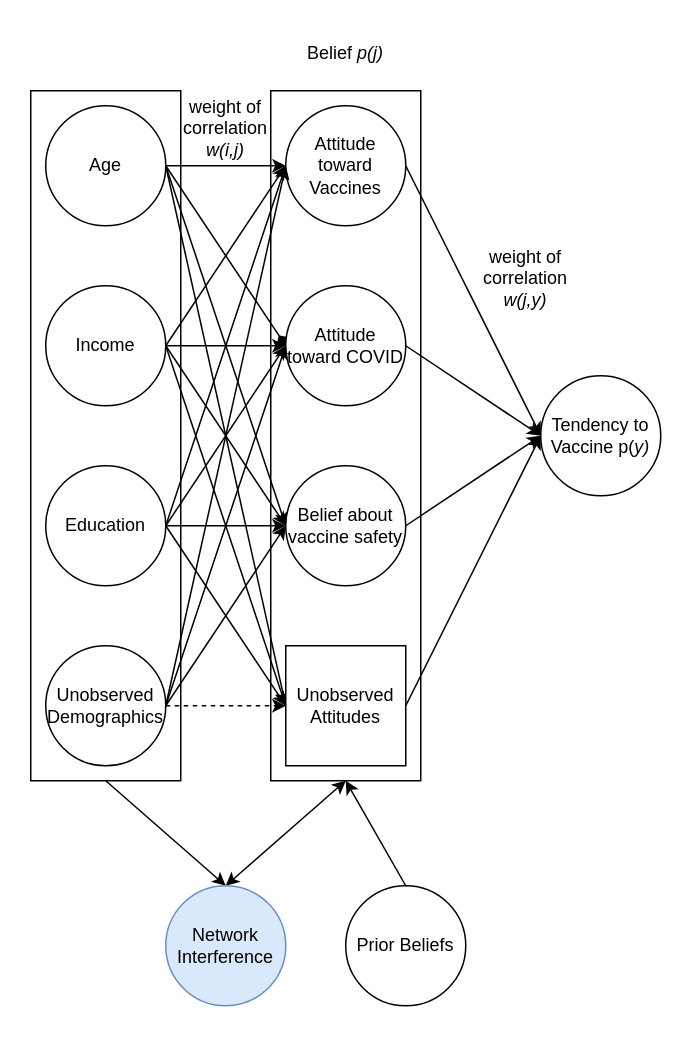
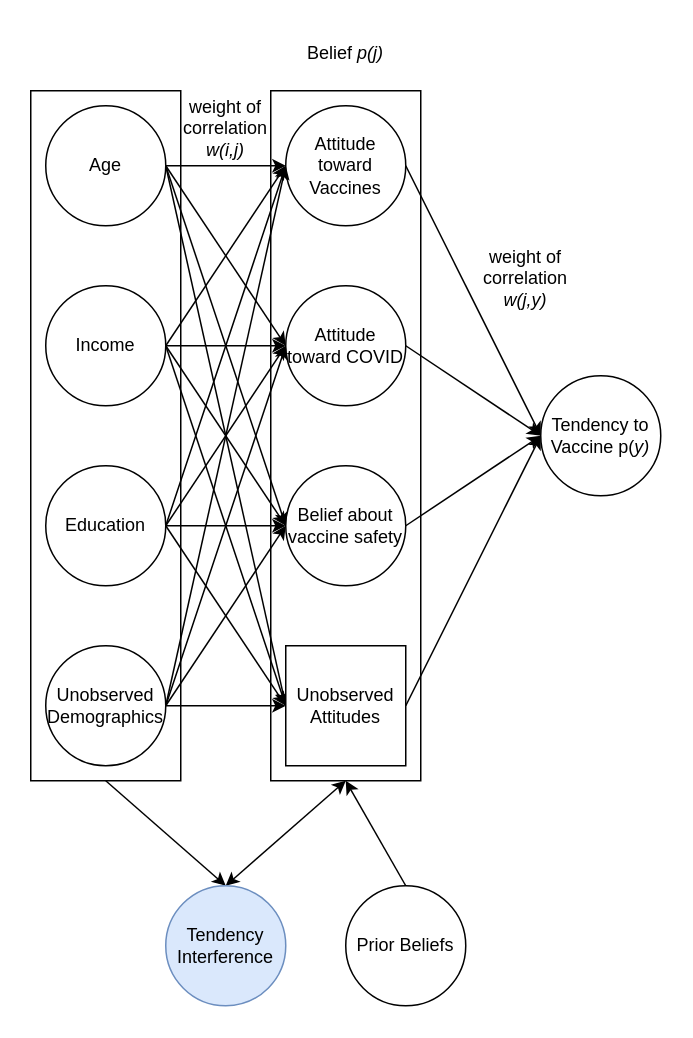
- <mxCell id="11" style="rounded=0;orthogonalLoop=1;jettySize=auto;html=1;exitX=1;exitY=0.5;exitDx=0;exitDy=0;entryX=0;entryY=0.5;entryDx=0;entryDy=0;endArrow=diamond;" parent="1" source="14" target="23" edge="1"><mxGeometry relative="1" as="geometry" /></mxCell>
+ <mxCell id="11" style="rounded=0;orthogonalLoop=1;jettySize=auto;html=1;exitX=1;exitY=0.5;exitDx=0;exitDy=0;entryX=0;entryY=0.5;entryDx=0;entryDy=0;" parent="1" source="14" target="23" edge="1"><mxGeometry relative="1" as="geometry" /></mxCell>
- <mxCell id="28" style="edgeStyle=orthogonalEdgeStyle;rounded=0;orthogonalLoop=1;jettySize=auto;html=1;exitX=1;exitY=0.5;exitDx=0;exitDy=0;entryX=0;entryY=0.5;entryDx=0;entryDy=0;dashed=1;" parent="1" source="32" target="34" edge="1"><mxGeometry relative="1" as="geometry" /></mxCell>
+ <mxCell id="28" style="edgeStyle=orthogonalEdgeStyle;rounded=0;orthogonalLoop=1;jettySize=auto;html=1;exitX=1;exitY=0.5;exitDx=0;exitDy=0;entryX=0;entryY=0.5;entryDx=0;entryDy=0;" parent="1" source="32" target="34" edge="1"><mxGeometry relative="1" as="geometry" /></mxCell>
- <mxCell id="40" value="Network Interference" style="ellipse;whiteSpace=wrap;html=1;aspect=fixed;fillColor=#dae8fc;strokeColor=#6c8ebf;" vertex="1" parent="1"><mxGeometry x="110" y="590" width="80" height="80" as="geometry" /></mxCell>
+ <mxCell id="40" value="Tendency Interference" style="ellipse;whiteSpace=wrap;html=1;aspect=fixed;fillColor=#dae8fc;strokeColor=#6c8ebf;" vertex="1" parent="1"><mxGeometry x="110" y="590" width="80" height="80" as="geometry" /></mxCell>
